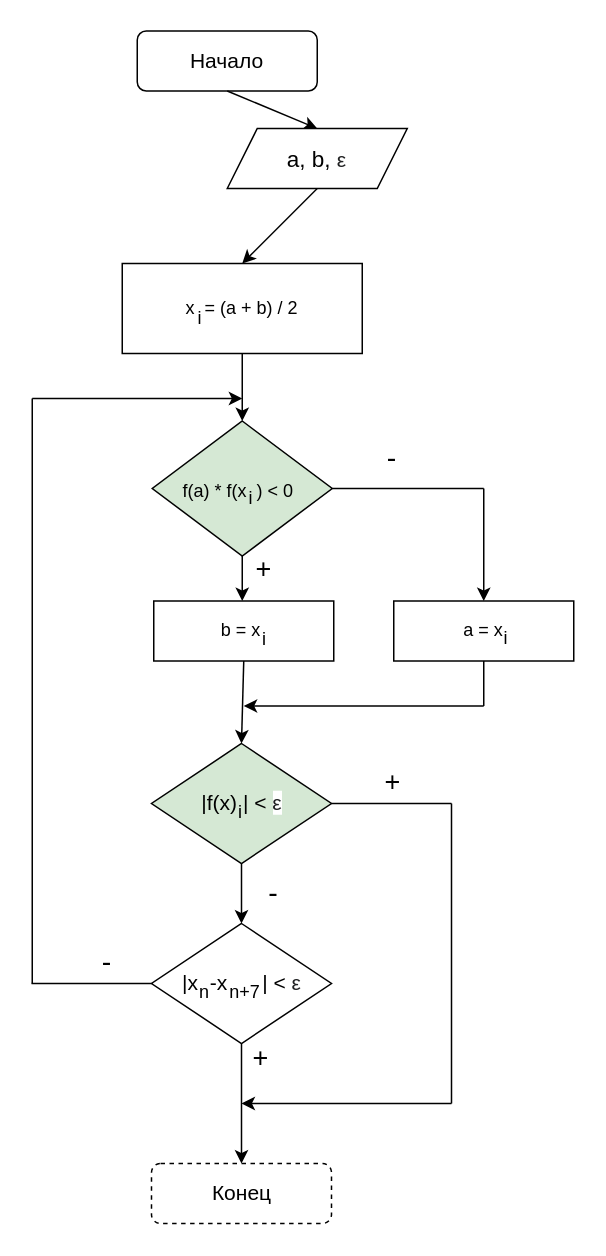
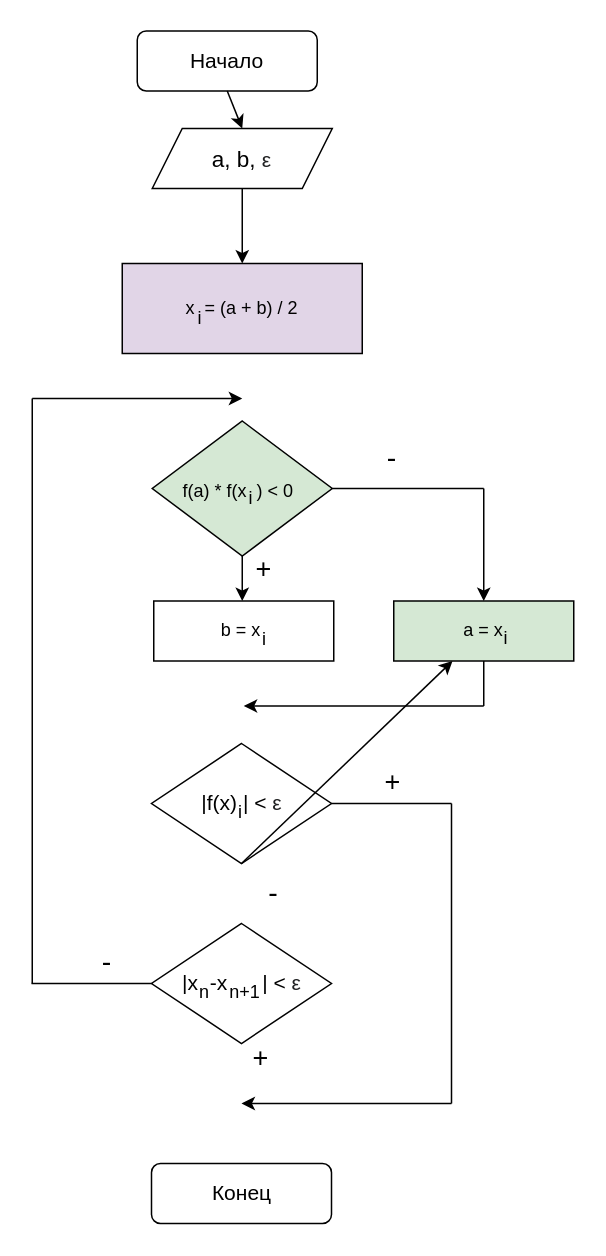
- <mxCell id="4" value="&lt;span style=&quot;font-size: 15px&quot;&gt;a, b,&amp;nbsp;&lt;/span&gt;&lt;span style=&quot;color: rgb(32 , 33 , 34) ; font-family: sans-serif ; font-size: 14px ; background-color: rgb(255 , 255 , 255)&quot;&gt;ε&lt;/span&gt;" style="shape=parallelogram;perimeter=parallelogramPerimeter;whiteSpace=wrap;html=1;fixedSize=1;" parent="1" vertex="1"><mxGeometry x="151" y="85" width="120" height="40" as="geometry" /></mxCell>
+ <mxCell id="4" value="&lt;span style=&quot;font-size: 15px&quot;&gt;a, b,&amp;nbsp;&lt;/span&gt;&lt;span style=&quot;color: rgb(32 , 33 , 34) ; font-family: sans-serif ; font-size: 14px ; background-color: rgb(255 , 255 , 255)&quot;&gt;ε&lt;/span&gt;" style="shape=parallelogram;perimeter=parallelogramPerimeter;whiteSpace=wrap;html=1;fixedSize=1;" parent="1" vertex="1"><mxGeometry x="101" y="85" width="120" height="40" as="geometry" /></mxCell>
- <mxCell id="36" value="x&amp;nbsp; = (a + b) / 2" style="rounded=0;whiteSpace=wrap;html=1;" vertex="1" parent="1"><mxGeometry x="81" y="175" width="160" height="60" as="geometry" /></mxCell>
+ <mxCell id="36" value="x&amp;nbsp; = (a + b) / 2" style="rounded=0;whiteSpace=wrap;html=1;fillColor=#e1d5e7;" vertex="1" parent="1"><mxGeometry x="81" y="175" width="160" height="60" as="geometry" /></mxCell>
- <mxCell id="38" value="" style="endArrow=classic;html=1;exitX=0.5;exitY=1;exitDx=0;exitDy=0;entryX=0.5;entryY=0;entryDx=0;entryDy=0;" edge="1" parent="1" source="36" target="21"><mxGeometry width="50" height="50" relative="1" as="geometry"><mxPoint x="241" y="285" as="sourcePoint" /><mxPoint x="291" y="235" as="targetPoint" /></mxGeometry></mxCell>
- <mxCell id="24" value="a = x" style="rounded=0;whiteSpace=wrap;html=1;" vertex="1" parent="1"><mxGeometry x="262" y="400" width="120" height="40" as="geometry" /></mxCell>
+ <mxCell id="24" value="a = x" style="rounded=0;whiteSpace=wrap;html=1;fillColor=#d5e8d4;" vertex="1" parent="1"><mxGeometry x="262" y="400" width="120" height="40" as="geometry" /></mxCell>
- <mxCell id="27" value="" style="endArrow=classic;html=1;exitX=0.5;exitY=1;exitDx=0;exitDy=0;entryX=0.5;entryY=0;entryDx=0;entryDy=0;" edge="1" parent="1" source="23" target="5"><mxGeometry width="50" height="50" relative="1" as="geometry"><mxPoint x="161" y="465" as="sourcePoint" /><mxPoint x="311" y="455" as="targetPoint" /></mxGeometry></mxCell>
- <mxCell id="5" value="|f(x) | &amp;lt;&amp;nbsp;&lt;span style=&quot;color: rgb(32 , 33 , 34) ; font-family: sans-serif ; font-size: 14px ; background-color: rgb(255 , 255 , 255)&quot;&gt;ε&lt;/span&gt;" style="rhombus;whiteSpace=wrap;html=1;fontSize=14;fillColor=#d5e8d4;" parent="1" vertex="1"><mxGeometry x="100.5" y="495" width="120" height="80" as="geometry" /></mxCell>
+ <mxCell id="5" value="|f(x) | &amp;lt;&amp;nbsp;&lt;span style=&quot;color: rgb(32 , 33 , 34) ; font-family: sans-serif ; font-size: 14px ; background-color: rgb(255 , 255 , 255)&quot;&gt;ε&lt;/span&gt;" style="rhombus;whiteSpace=wrap;html=1;fontSize=14;" parent="1" vertex="1"><mxGeometry x="100.5" y="495" width="120" height="80" as="geometry" /></mxCell>
- <mxCell id="19" value="" style="endArrow=classic;html=1;exitX=0.5;exitY=1;exitDx=0;exitDy=0;entryX=0.5;entryY=0;entryDx=0;entryDy=0;" edge="1" parent="1" source="5" target="7"><mxGeometry width="50" height="50" relative="1" as="geometry"><mxPoint x="200.5" y="615" as="sourcePoint" /><mxPoint x="250.5" y="565" as="targetPoint" /></mxGeometry></mxCell>
+ <mxCell id="19" value="" style="endArrow=classic;html=1;exitX=0.5;exitY=1;exitDx=0;exitDy=0;" edge="1" parent="1" source="5" target="24"><mxGeometry width="50" height="50" relative="1" as="geometry"><mxPoint x="200.5" y="615" as="sourcePoint" /><mxPoint x="250.5" y="565" as="targetPoint" /></mxGeometry></mxCell>
- <mxCell id="12" value="n+7" style="text;html=1;strokeColor=none;fillColor=none;align=center;verticalAlign=middle;whiteSpace=wrap;rounded=0;" parent="1" vertex="1"><mxGeometry x="142.5" y="651" width="40" height="20" as="geometry" /></mxCell>
+ <mxCell id="12" value="n+1" style="text;html=1;strokeColor=none;fillColor=none;align=center;verticalAlign=middle;whiteSpace=wrap;rounded=0;" parent="1" vertex="1"><mxGeometry x="142.5" y="651" width="40" height="20" as="geometry" /></mxCell>
- <mxCell id="6" value="" style="edgeStyle=orthogonalEdgeStyle;rounded=0;orthogonalLoop=1;jettySize=auto;html=1;fontSize=14;" parent="1" source="7" target="13" edge="1"><mxGeometry relative="1" as="geometry" /></mxCell>
- <mxCell id="13" value="&lt;font style=&quot;font-size: 14px&quot;&gt;Конец&lt;/font&gt;" style="rounded=1;whiteSpace=wrap;html=1;dashed=1;" parent="1" vertex="1"><mxGeometry x="100.5" y="775" width="120" height="40" as="geometry" /></mxCell>
+ <mxCell id="13" value="&lt;font style=&quot;font-size: 14px&quot;&gt;Конец&lt;/font&gt;" style="rounded=1;whiteSpace=wrap;html=1;" parent="1" vertex="1"><mxGeometry x="100.5" y="775" width="120" height="40" as="geometry" /></mxCell>
